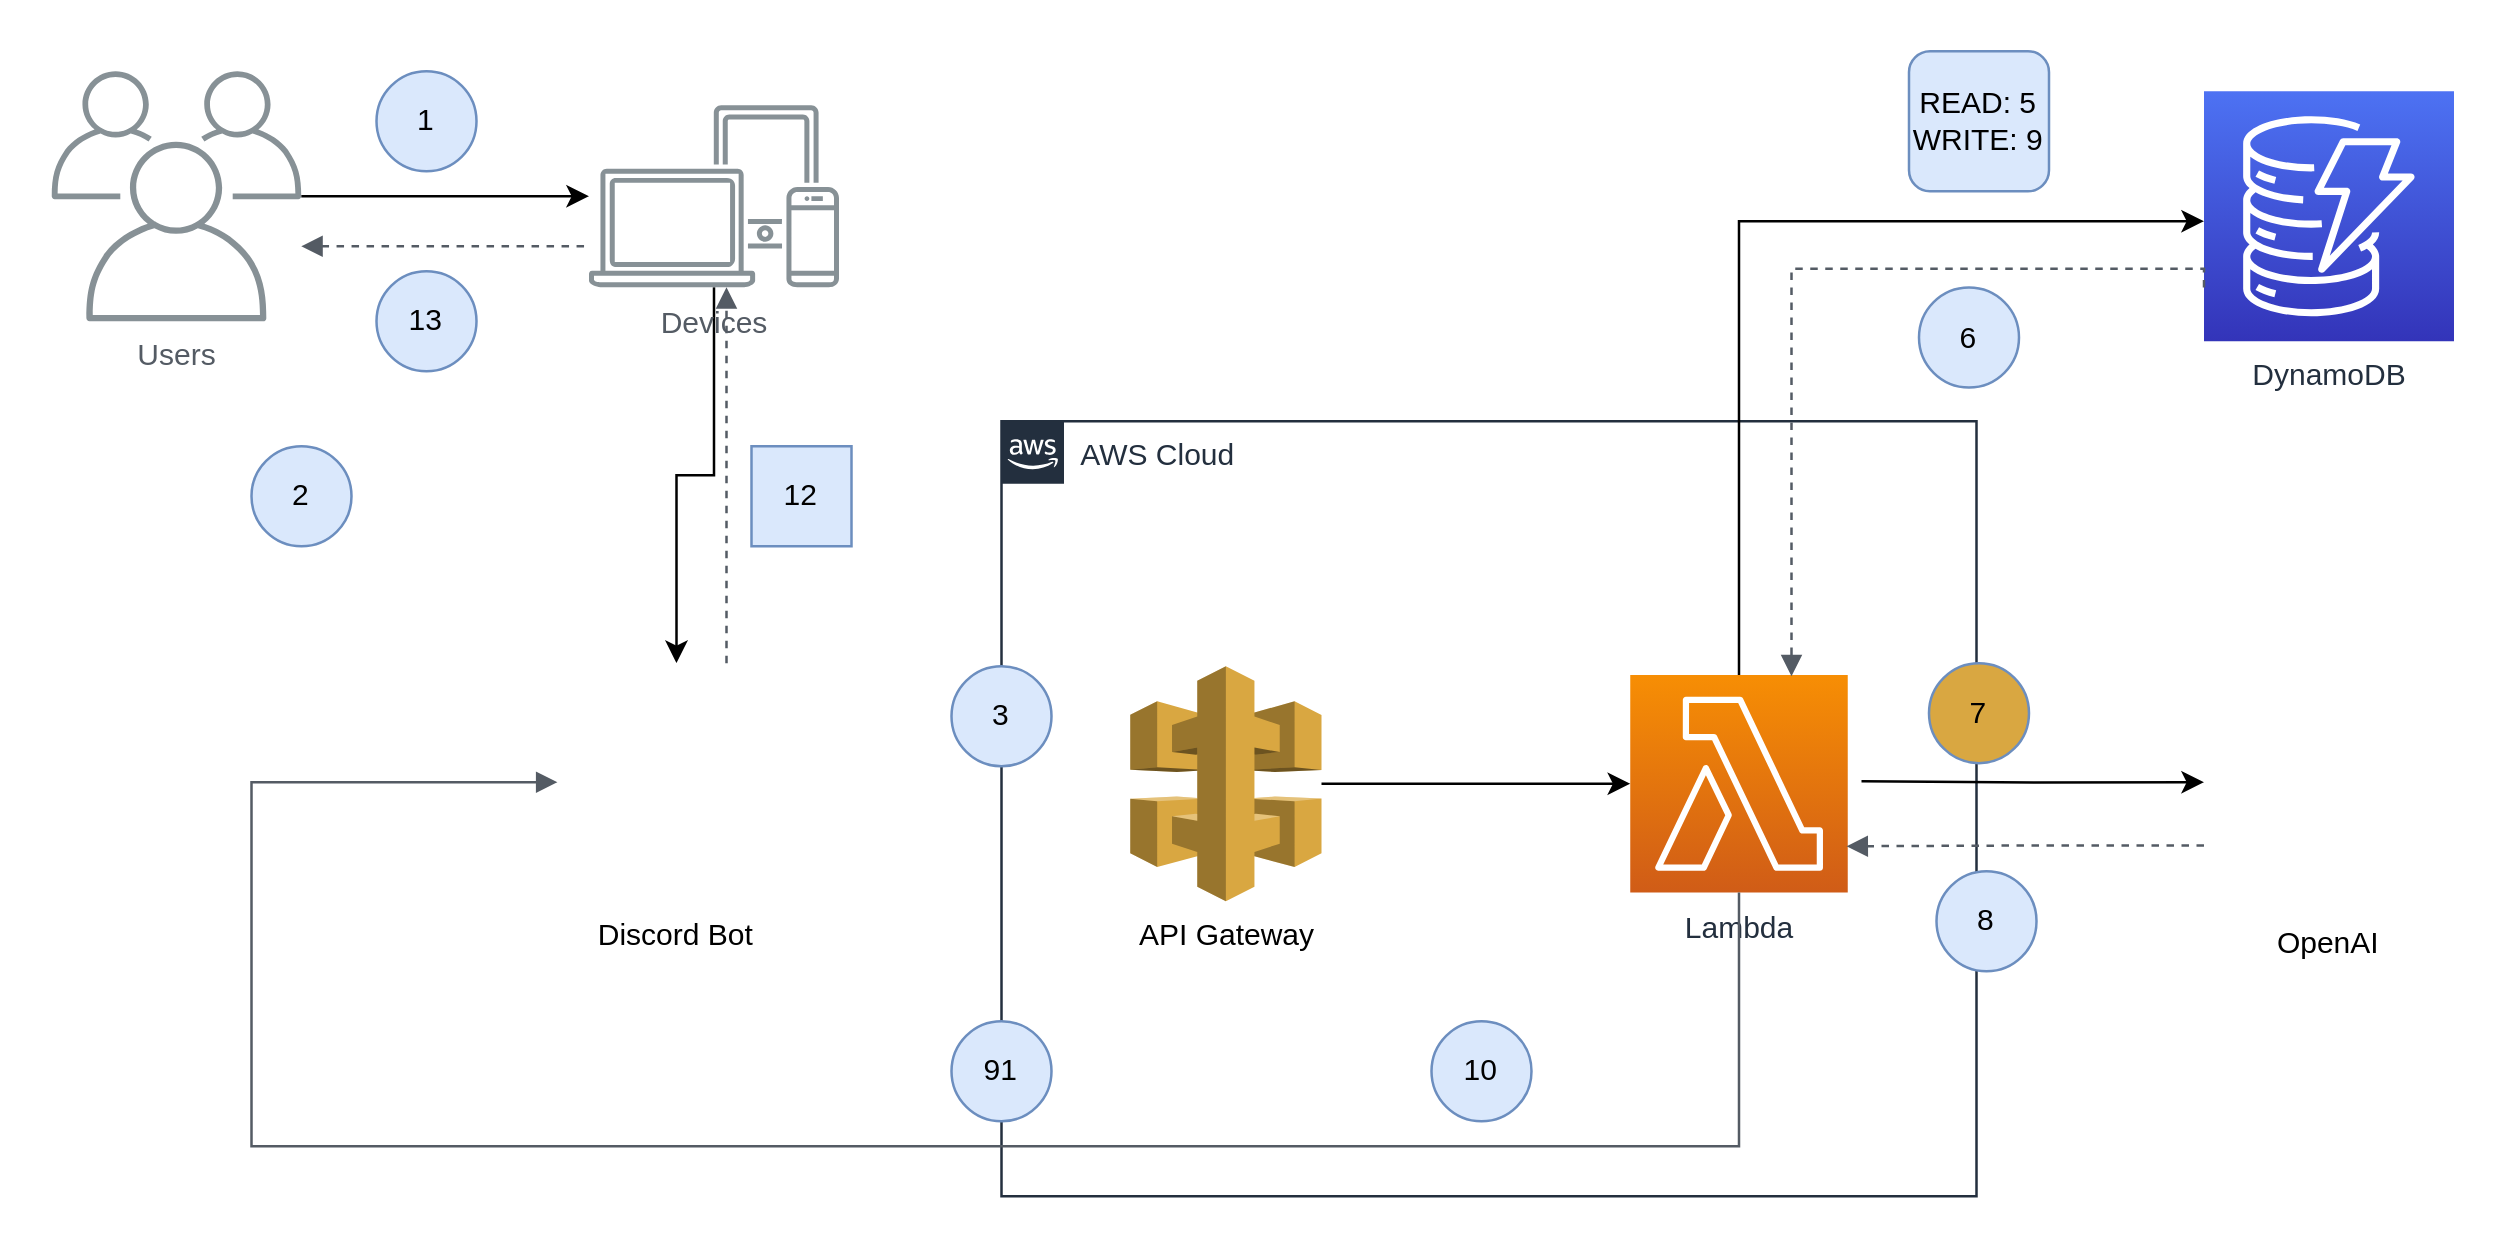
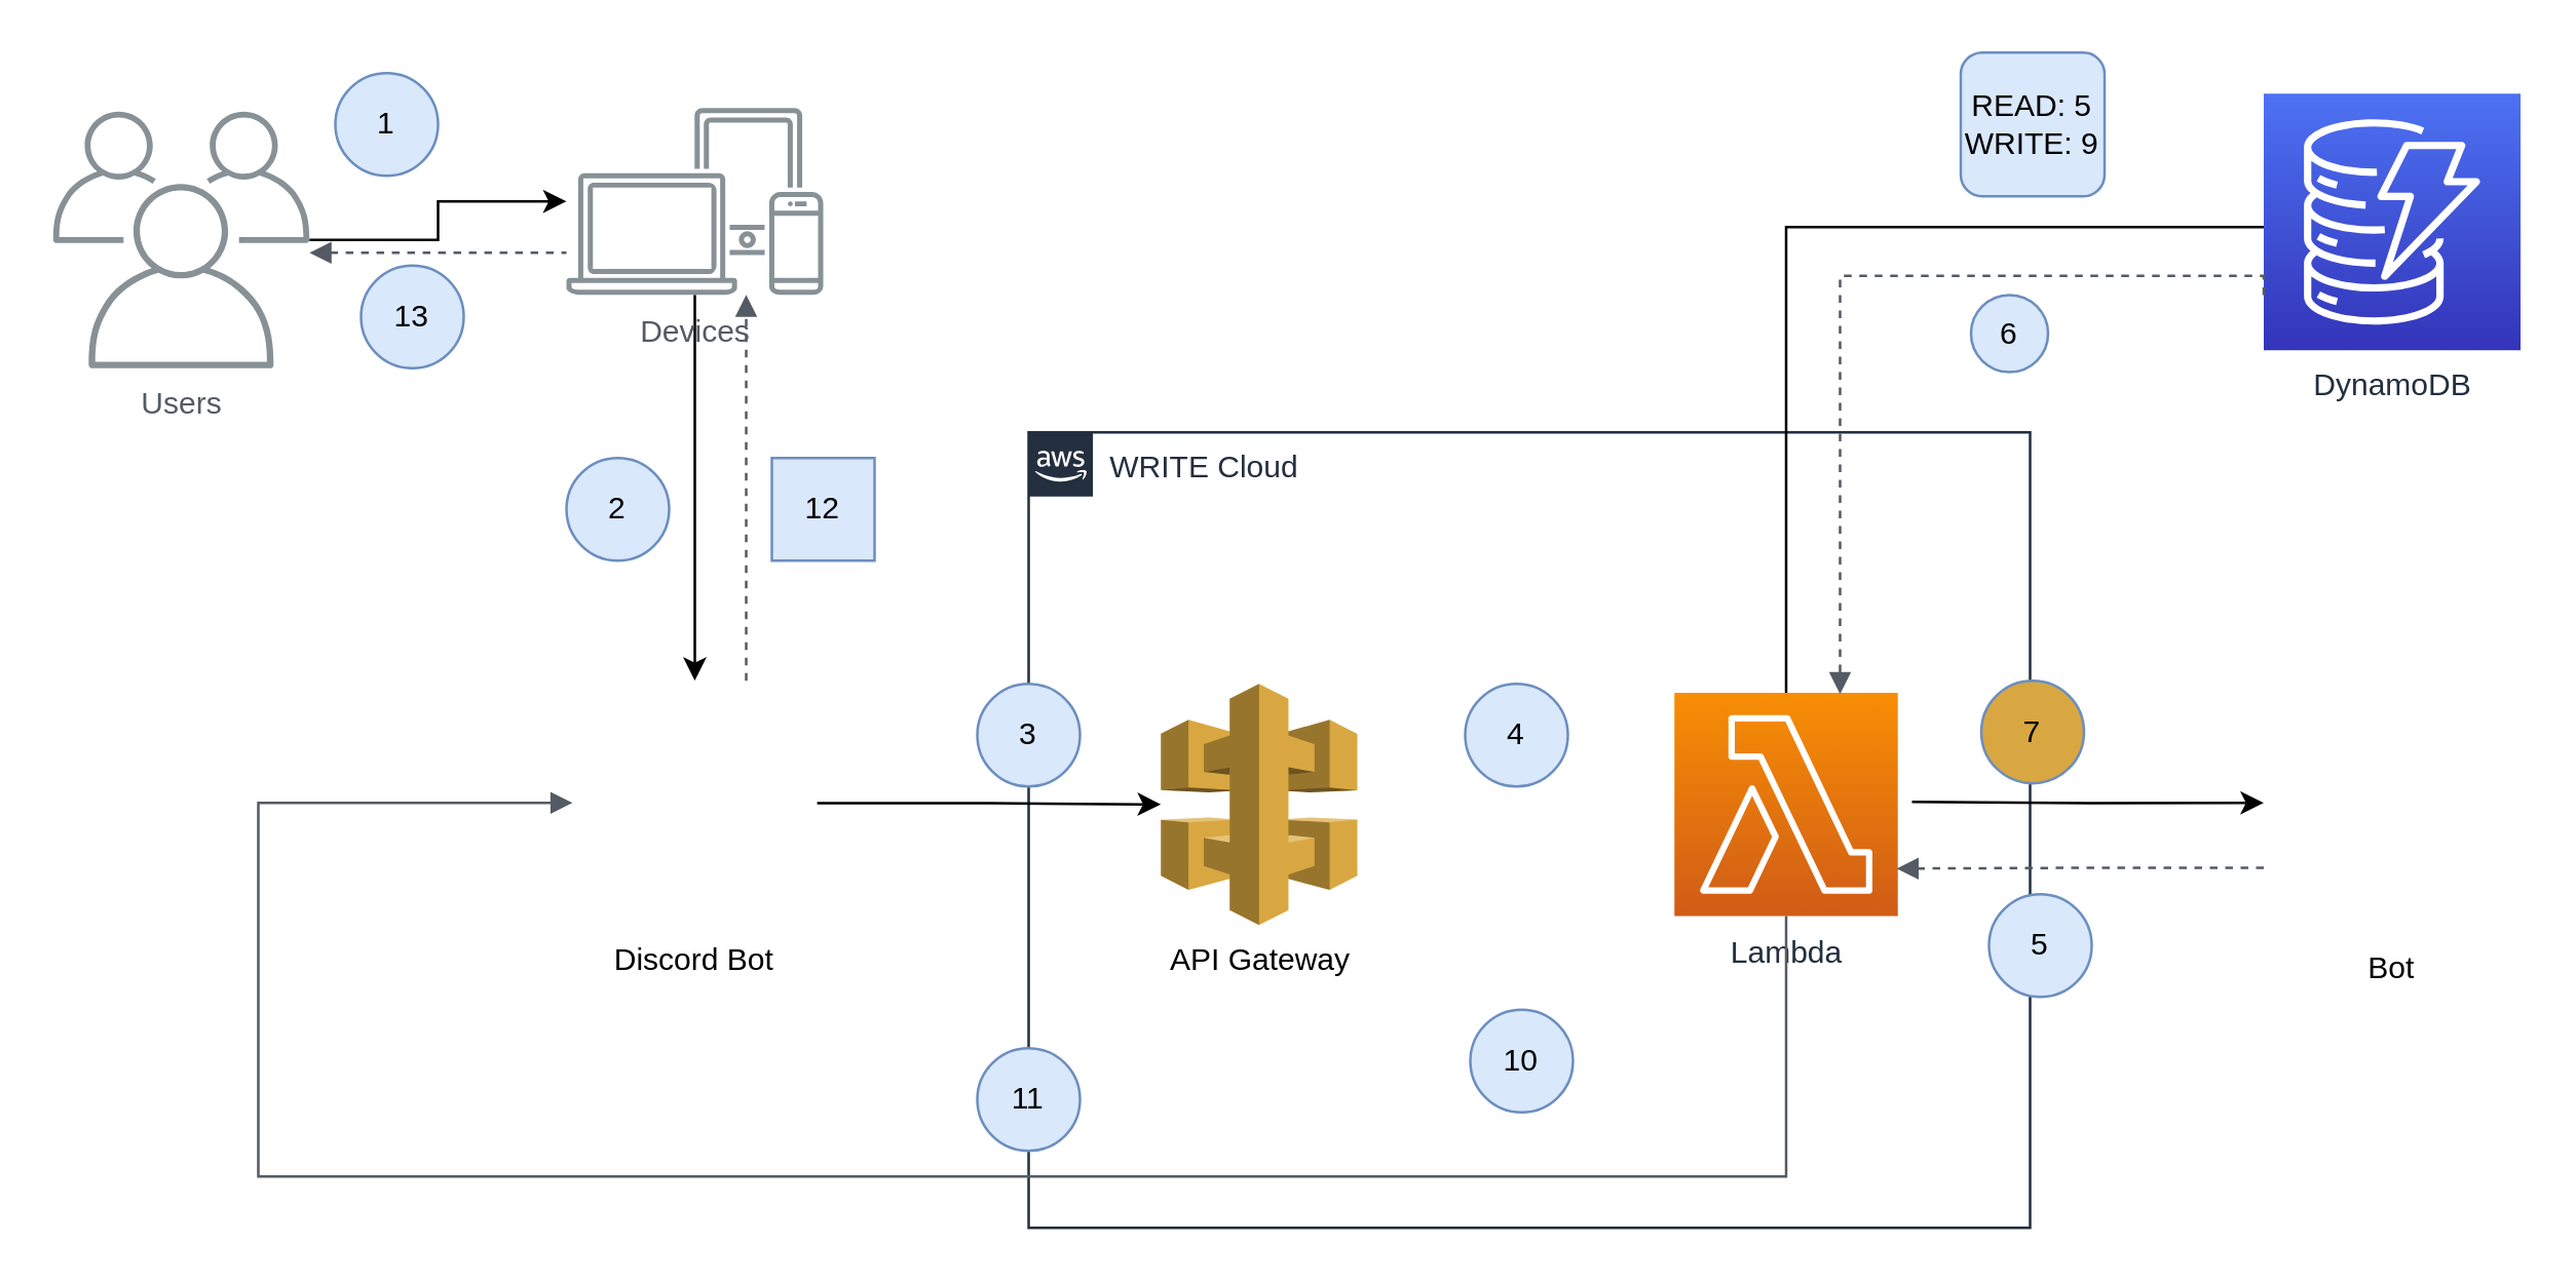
- <mxCell id="15" value="1" style="ellipse;whiteSpace=wrap;html=1;aspect=fixed;fillColor=#dae8fc;strokeColor=#6c8ebf;" parent="1" vertex="1"><mxGeometry x="150" y="28" width="40" height="40" as="geometry" /></mxCell>
+ <mxCell id="15" value="1" style="ellipse;whiteSpace=wrap;html=1;aspect=fixed;fillColor=#dae8fc;strokeColor=#6c8ebf;" parent="1" vertex="1"><mxGeometry x="130" y="28" width="40" height="40" as="geometry" /></mxCell>
- <mxCell id="3" value="Users" style="sketch=0;outlineConnect=0;gradientColor=none;fontColor=#545B64;strokeColor=none;fillColor=#879196;dashed=0;verticalLabelPosition=bottom;verticalAlign=top;align=center;html=1;fontSize=12;fontStyle=0;aspect=fixed;shape=mxgraph.aws4.illustration_users;pointerEvents=1" parent="1" vertex="1"><mxGeometry x="20" y="28" width="100" height="100" as="geometry" /></mxCell>
+ <mxCell id="3" value="Users" style="sketch=0;outlineConnect=0;gradientColor=none;fontColor=#545B64;strokeColor=none;fillColor=#879196;dashed=0;verticalLabelPosition=bottom;verticalAlign=top;align=center;html=1;fontSize=12;fontStyle=0;aspect=fixed;shape=mxgraph.aws4.illustration_users;pointerEvents=1" parent="1" vertex="1"><mxGeometry x="20" y="43" width="100" height="100" as="geometry" /></mxCell>
- <mxCell id="12" value="Devices" style="sketch=0;outlineConnect=0;gradientColor=none;fontColor=#545B64;strokeColor=none;fillColor=#879196;dashed=0;verticalLabelPosition=bottom;verticalAlign=top;align=center;html=1;fontSize=12;fontStyle=0;aspect=fixed;shape=mxgraph.aws4.illustration_devices;pointerEvents=1" parent="1" vertex="1"><mxGeometry x="235" y="41.5" width="100" height="73" as="geometry" /></mxCell>
+ <mxCell id="12" value="Devices" style="sketch=0;outlineConnect=0;gradientColor=none;fontColor=#545B64;strokeColor=none;fillColor=#879196;dashed=0;verticalLabelPosition=bottom;verticalAlign=top;align=center;html=1;fontSize=12;fontStyle=0;aspect=fixed;shape=mxgraph.aws4.illustration_devices;pointerEvents=1" parent="1" vertex="1"><mxGeometry x="220" y="41.5" width="100" height="73" as="geometry" /></mxCell>
- <mxCell id="29" style="edgeStyle=orthogonalEdgeStyle;rounded=0;orthogonalLoop=1;jettySize=auto;html=1;exitX=0.5;exitY=0;exitDx=0;exitDy=0;exitPerimeter=0;" edge="1" parent="1" source="5" target="28"><mxGeometry relative="1" as="geometry"><mxPoint x="723" y="150" as="sourcePoint" /><mxPoint x="865" y="95" as="targetPoint" /><Array as="points"><mxPoint x="695" y="88" /></Array></mxGeometry></mxCell>
+ <mxCell id="29" style="edgeStyle=orthogonalEdgeStyle;rounded=0;orthogonalLoop=1;jettySize=auto;html=1;exitX=0.5;exitY=0;exitDx=0;exitDy=0;exitPerimeter=0;endArrow=none;" edge="1" parent="1" source="5" target="28"><mxGeometry relative="1" as="geometry"><mxPoint x="723" y="150" as="sourcePoint" /><mxPoint x="865" y="95" as="targetPoint" /><Array as="points"><mxPoint x="695" y="88" /></Array></mxGeometry></mxCell>
- <mxCell id="21" value="13" style="ellipse;whiteSpace=wrap;html=1;aspect=fixed;fillColor=#dae8fc;strokeColor=#6c8ebf;" parent="1" vertex="1"><mxGeometry x="150" y="108" width="40" height="40" as="geometry" /></mxCell>
+ <mxCell id="21" value="13" style="ellipse;whiteSpace=wrap;html=1;aspect=fixed;fillColor=#dae8fc;strokeColor=#6c8ebf;" parent="1" vertex="1"><mxGeometry x="140" y="103" width="40" height="40" as="geometry" /></mxCell>
- <mxCell id="32" value="6" style="ellipse;whiteSpace=wrap;html=1;aspect=fixed;fillColor=#dae8fc;strokeColor=#6c8ebf;" vertex="1" parent="1"><mxGeometry x="767" y="114.5" width="40" height="40" as="geometry" /></mxCell>
+ <mxCell id="32" value="6" style="ellipse;whiteSpace=wrap;html=1;aspect=fixed;fillColor=#dae8fc;strokeColor=#6c8ebf;" vertex="1" parent="1"><mxGeometry x="767" y="114.5" width="30" height="30" as="geometry" /></mxCell>
- <mxCell id="4" value="AWS Cloud" style="points=[[0,0],[0.25,0],[0.5,0],[0.75,0],[1,0],[1,0.25],[1,0.5],[1,0.75],[1,1],[0.75,1],[0.5,1],[0.25,1],[0,1],[0,0.75],[0,0.5],[0,0.25]];outlineConnect=0;gradientColor=none;html=1;whiteSpace=wrap;fontSize=12;fontStyle=0;container=1;pointerEvents=0;collapsible=0;recursiveResize=0;shape=mxgraph.aws4.group;grIcon=mxgraph.aws4.group_aws_cloud_alt;strokeColor=#232F3E;fillColor=none;verticalAlign=top;align=left;spacingLeft=30;fontColor=#232F3E;dashed=0;" parent="1" vertex="1"><mxGeometry x="400" y="168" width="390" height="310" as="geometry" /></mxCell>
+ <mxCell id="4" value="WRITE Cloud" style="points=[[0,0],[0.25,0],[0.5,0],[0.75,0],[1,0],[1,0.25],[1,0.5],[1,0.75],[1,1],[0.75,1],[0.5,1],[0.25,1],[0,1],[0,0.75],[0,0.5],[0,0.25]];outlineConnect=0;gradientColor=none;html=1;whiteSpace=wrap;fontSize=12;fontStyle=0;container=1;pointerEvents=0;collapsible=0;recursiveResize=0;shape=mxgraph.aws4.group;grIcon=mxgraph.aws4.group_aws_cloud_alt;strokeColor=#232F3E;fillColor=none;verticalAlign=top;align=left;spacingLeft=30;fontColor=#232F3E;dashed=0;" parent="1" vertex="1"><mxGeometry x="400" y="168" width="390" height="310" as="geometry" /></mxCell>
- <mxCell id="16" value="2" style="ellipse;whiteSpace=wrap;html=1;aspect=fixed;fillColor=#dae8fc;strokeColor=#6c8ebf;" parent="1" vertex="1"><mxGeometry x="100" y="178" width="40" height="40" as="geometry" /></mxCell>
+ <mxCell id="16" value="2" style="ellipse;whiteSpace=wrap;html=1;aspect=fixed;fillColor=#dae8fc;strokeColor=#6c8ebf;" parent="1" vertex="1"><mxGeometry x="220" y="178" width="40" height="40" as="geometry" /></mxCell>
+ <mxCell id="8" value="4" style="ellipse;whiteSpace=wrap;html=1;aspect=fixed;fillColor=#dae8fc;strokeColor=#6c8ebf;" parent="4" vertex="1"><mxGeometry x="170" y="98" width="40" height="40" as="geometry" /></mxCell>
+ <mxCell id="13" style="edgeStyle=orthogonalEdgeStyle;rounded=0;orthogonalLoop=1;jettySize=auto;html=1;" parent="1" source="14" target="7" edge="1"><mxGeometry relative="1" as="geometry" /></mxCell>
- <mxCell id="6" style="edgeStyle=orthogonalEdgeStyle;rounded=0;orthogonalLoop=1;jettySize=auto;html=1;entryX=0;entryY=0.5;entryDx=0;entryDy=0;entryPerimeter=0;" parent="4" source="7" target="5" edge="1"><mxGeometry relative="1" as="geometry" /></mxCell>
- <mxCell id="27" value="8" style="ellipse;whiteSpace=wrap;html=1;aspect=fixed;fillColor=#dae8fc;strokeColor=#6c8ebf;" parent="1" vertex="1"><mxGeometry x="774" y="348" width="40" height="40" as="geometry" /></mxCell>
+ <mxCell id="27" value="5" style="ellipse;whiteSpace=wrap;html=1;aspect=fixed;fillColor=#dae8fc;strokeColor=#6c8ebf;" parent="1" vertex="1"><mxGeometry x="774" y="348" width="40" height="40" as="geometry" /></mxCell>
- <mxCell id="24" value="OpenAI" style="shape=image;verticalLabelPosition=bottom;labelBackgroundColor=default;verticalAlign=top;aspect=fixed;imageAspect=0;image=https://static-00.iconduck.com/assets.00/openai-icon-2021x2048-4rpe5x7n.png;" parent="1" vertex="1"><mxGeometry x="881" y="261.71" width="100" height="101.34" as="geometry" /></mxCell>
+ <mxCell id="24" value="Bot" style="shape=image;verticalLabelPosition=bottom;labelBackgroundColor=default;verticalAlign=top;aspect=fixed;imageAspect=0;image=https://static-00.iconduck.com/assets.00/openai-icon-2021x2048-4rpe5x7n.png;" parent="1" vertex="1"><mxGeometry x="881" y="261.71" width="100" height="101.34" as="geometry" /></mxCell>
- <mxCell id="22" value="91" style="ellipse;whiteSpace=wrap;html=1;aspect=fixed;fillColor=#dae8fc;strokeColor=#6c8ebf;" parent="1" vertex="1"><mxGeometry x="380" y="408" width="40" height="40" as="geometry" /></mxCell>
+ <mxCell id="22" value="11" style="ellipse;whiteSpace=wrap;html=1;aspect=fixed;fillColor=#dae8fc;strokeColor=#6c8ebf;" parent="1" vertex="1"><mxGeometry x="380" y="408" width="40" height="40" as="geometry" /></mxCell>
- <mxCell id="9" value="10" style="ellipse;whiteSpace=wrap;html=1;aspect=fixed;fillColor=#dae8fc;strokeColor=#6c8ebf;" parent="4" vertex="1"><mxGeometry x="172" y="240" width="40" height="40" as="geometry" /></mxCell>
+ <mxCell id="9" value="10" style="ellipse;whiteSpace=wrap;html=1;aspect=fixed;fillColor=#dae8fc;strokeColor=#6c8ebf;" parent="4" vertex="1"><mxGeometry x="172" y="225" width="40" height="40" as="geometry" /></mxCell>
